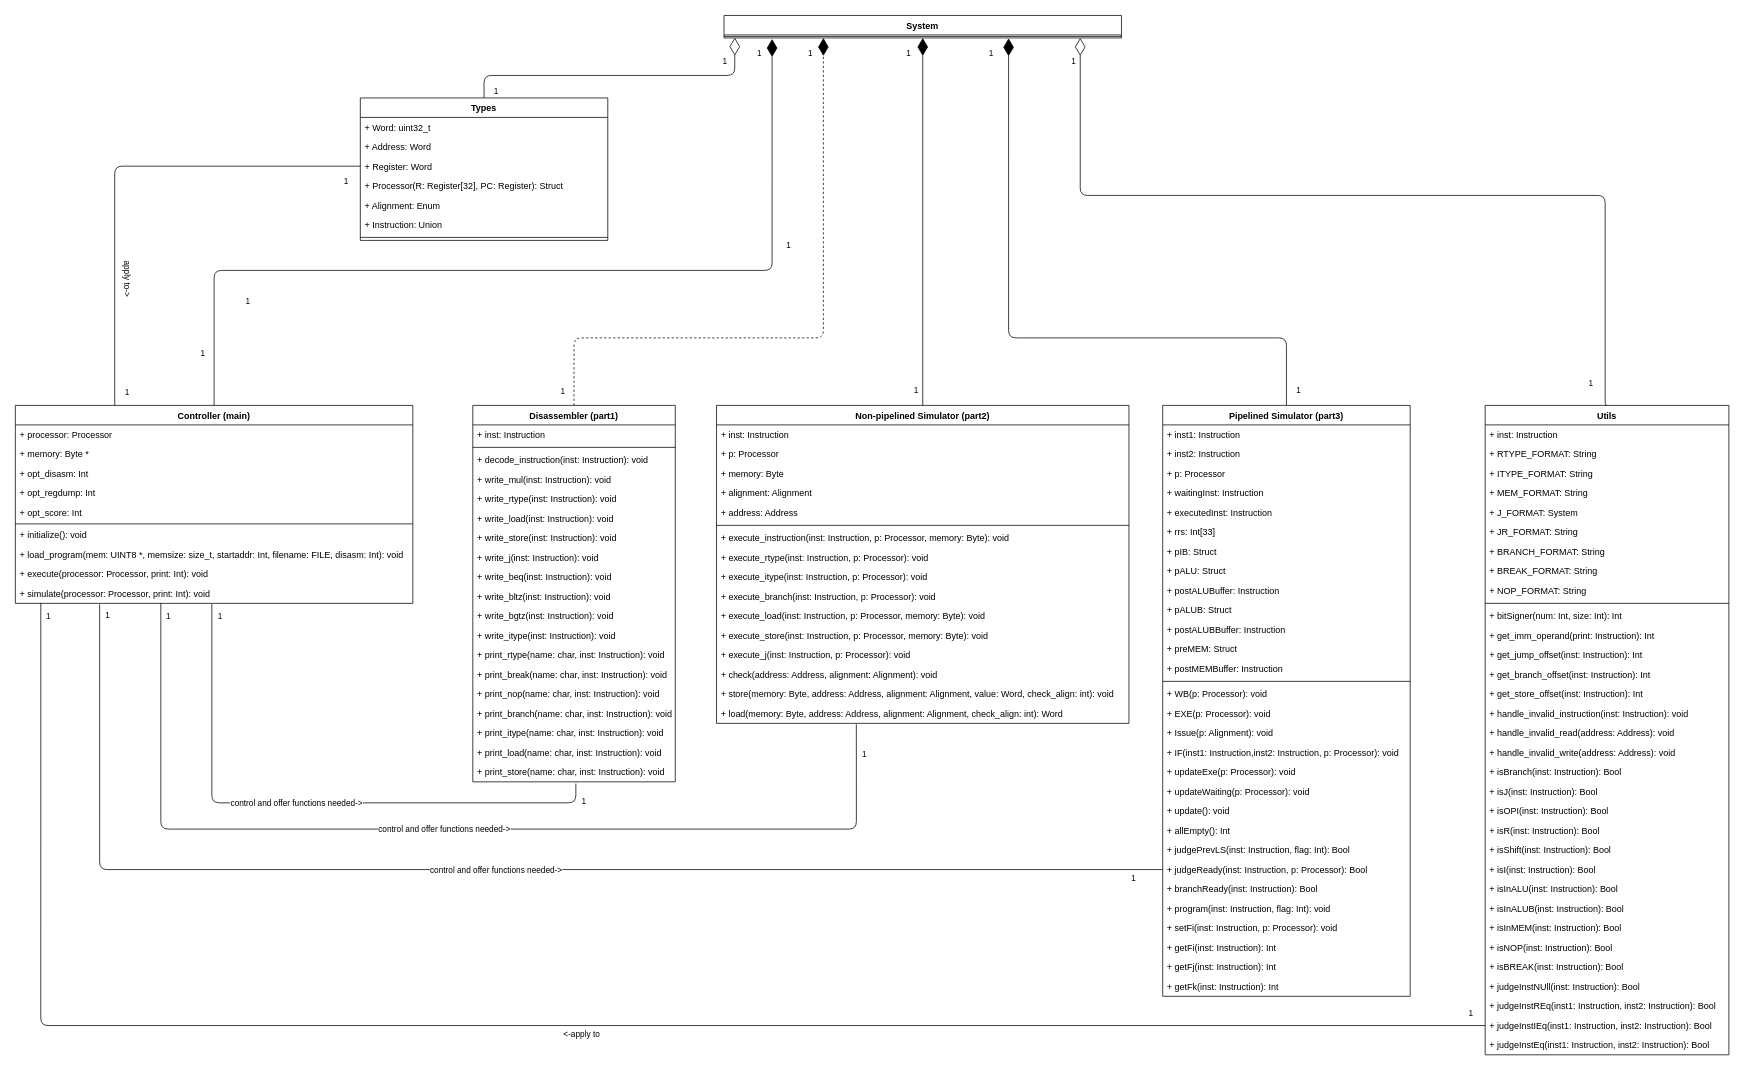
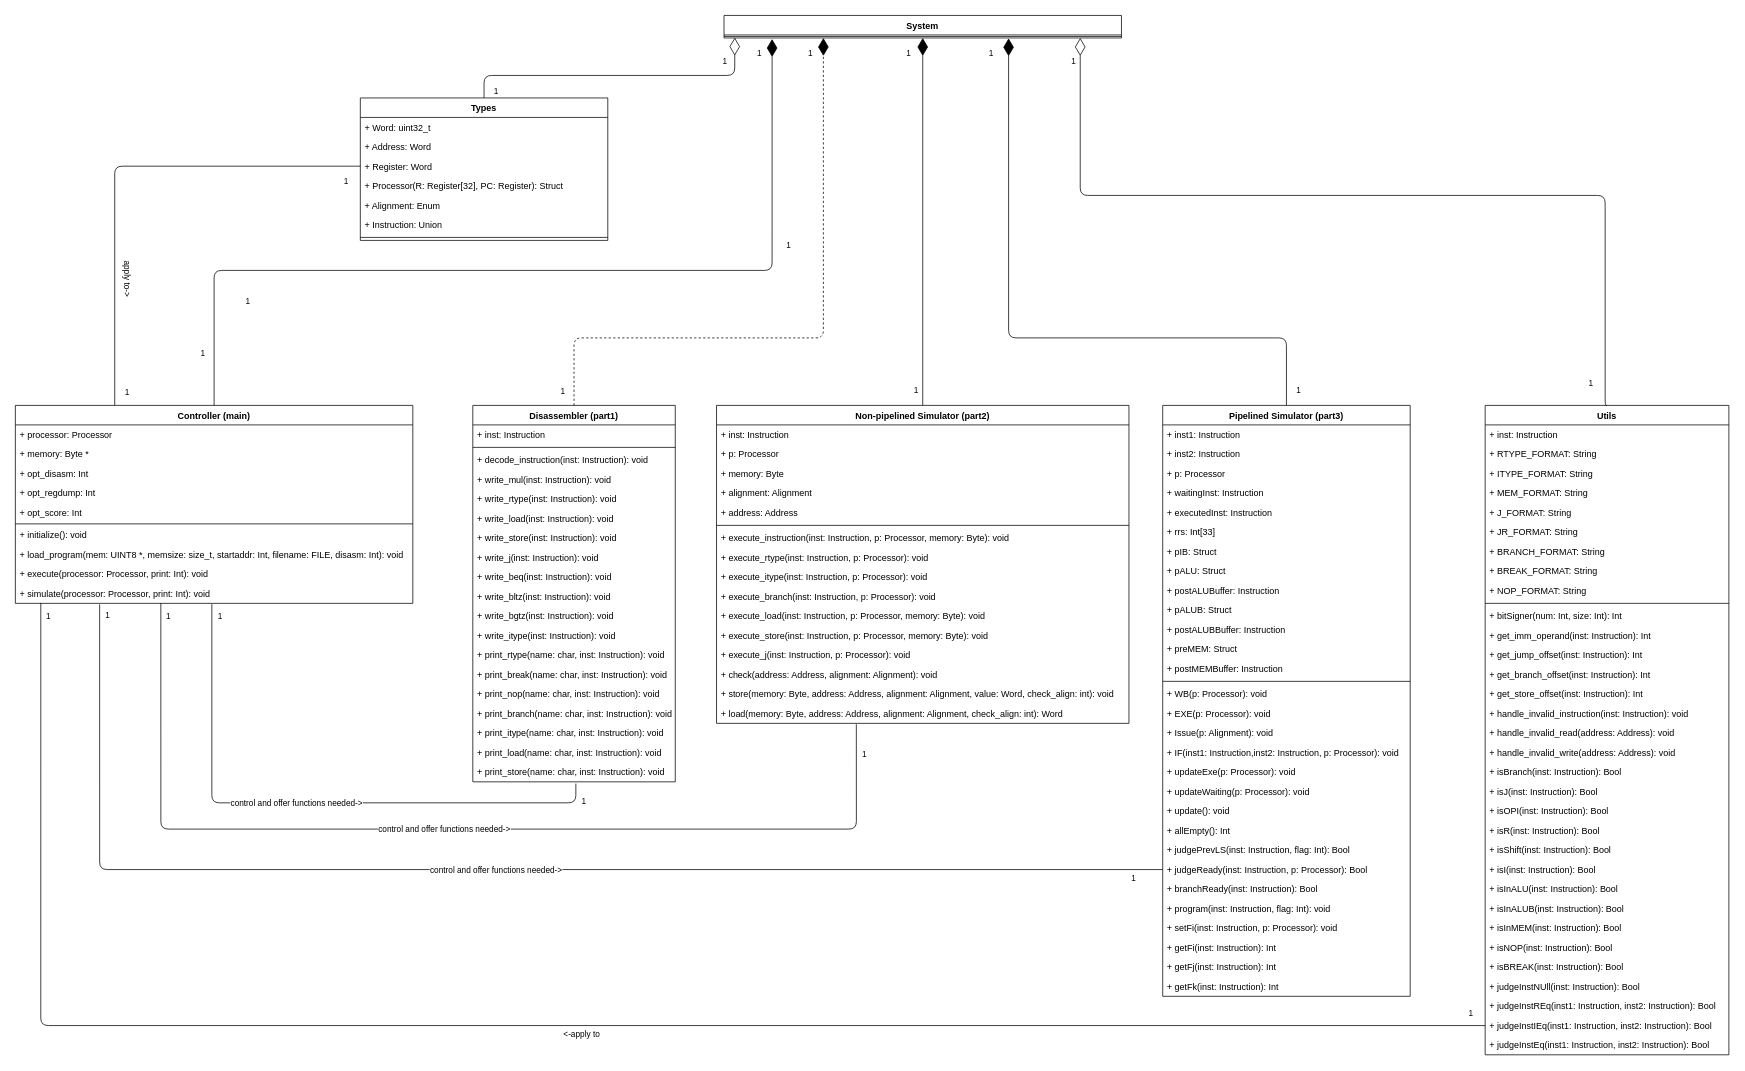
- <mxCell id="86" value="+ J_FORMAT: System" style="text;strokeColor=none;fillColor=none;align=left;verticalAlign=top;spacingLeft=4;spacingRight=4;overflow=hidden;rotatable=0;points=[[0,0.5],[1,0.5]];portConstraint=eastwest;" vertex="1" parent="81"><mxGeometry y="130" width="325" height="26" as="geometry" /></mxCell>
+ <mxCell id="86" value="+ J_FORMAT: String" style="text;strokeColor=none;fillColor=none;align=left;verticalAlign=top;spacingLeft=4;spacingRight=4;overflow=hidden;rotatable=0;points=[[0,0.5],[1,0.5]];portConstraint=eastwest;" vertex="1" parent="81"><mxGeometry y="130" width="325" height="26" as="geometry" /></mxCell>
- <mxCell id="93" value="+ get_imm_operand(print: Instruction): Int" style="text;strokeColor=none;fillColor=none;align=left;verticalAlign=top;spacingLeft=4;spacingRight=4;overflow=hidden;rotatable=0;points=[[0,0.5],[1,0.5]];portConstraint=eastwest;" vertex="1" parent="81"><mxGeometry y="294" width="325" height="26" as="geometry" /></mxCell>
+ <mxCell id="93" value="+ get_imm_operand(inst: Instruction): Int" style="text;strokeColor=none;fillColor=none;align=left;verticalAlign=top;spacingLeft=4;spacingRight=4;overflow=hidden;rotatable=0;points=[[0,0.5],[1,0.5]];portConstraint=eastwest;" vertex="1" parent="81"><mxGeometry y="294" width="325" height="26" as="geometry" /></mxCell>
